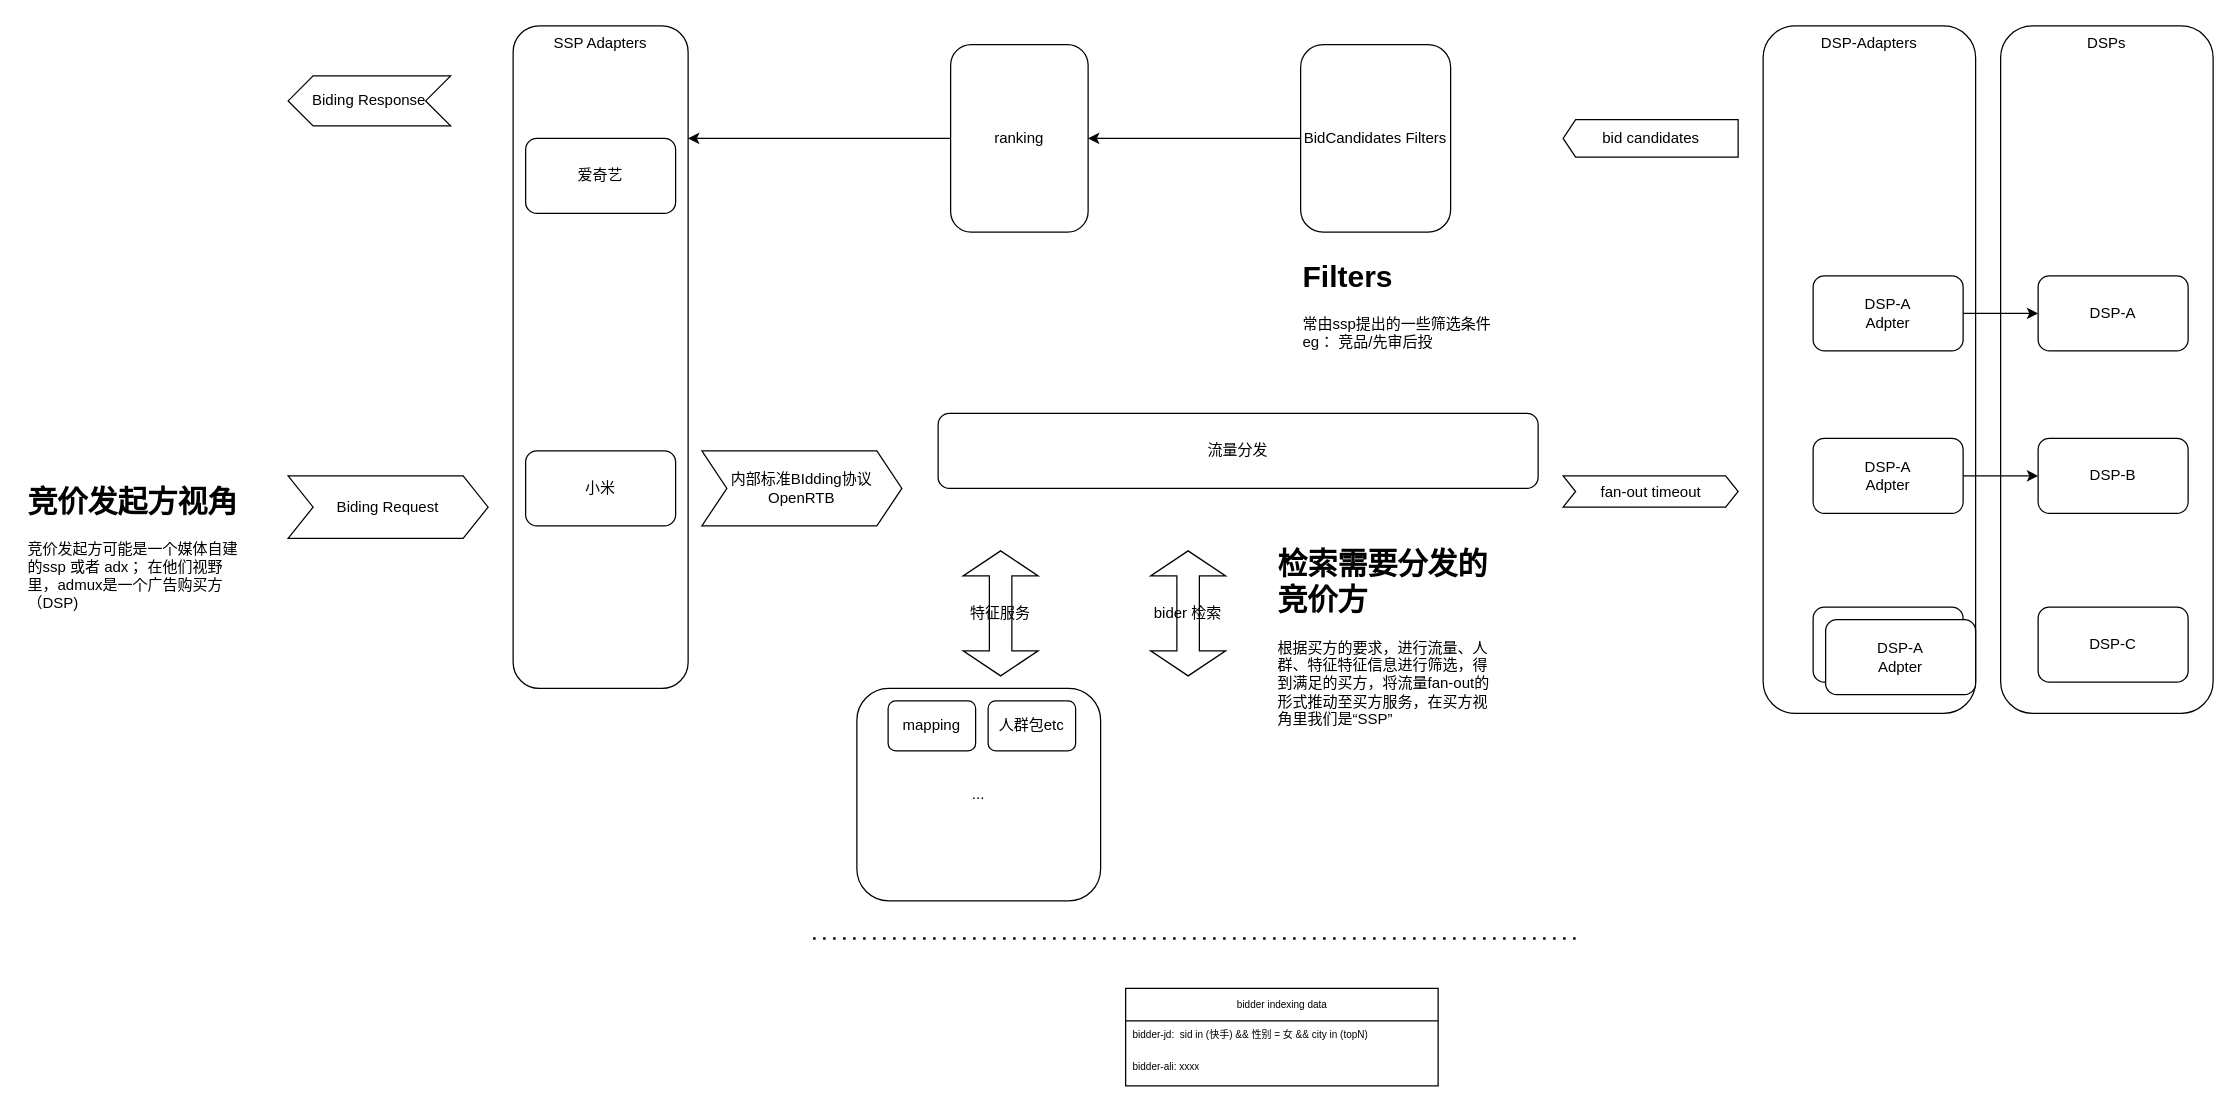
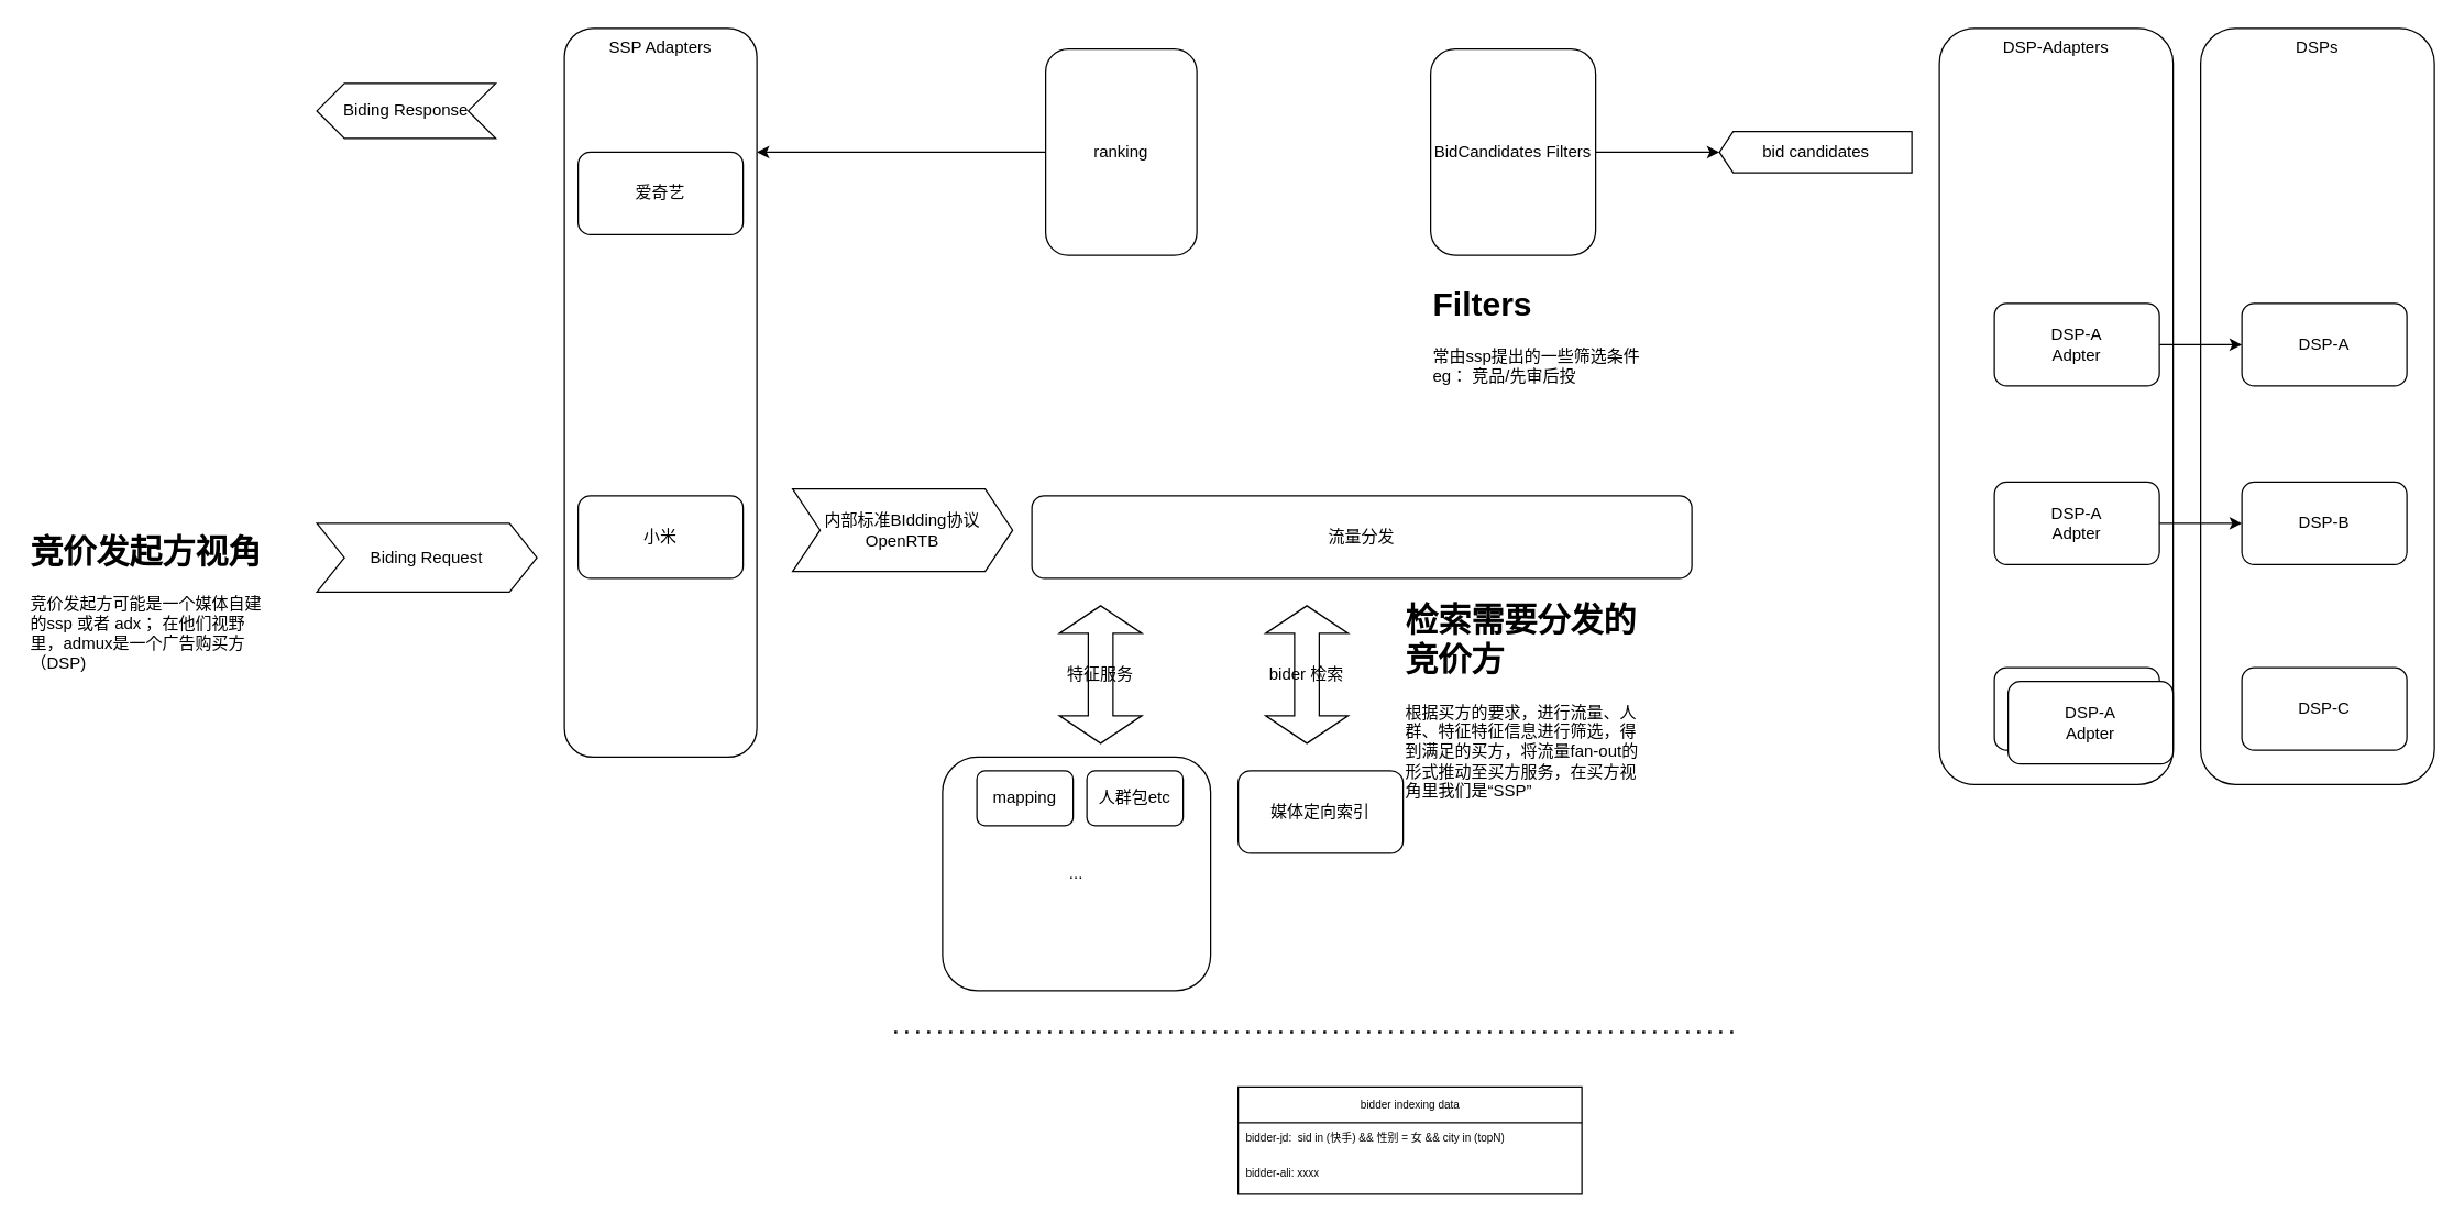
- <mxCell id="25" value="" style="edgeStyle=orthogonalEdgeStyle;rounded=0;orthogonalLoop=1;jettySize=auto;html=1;" edge="1" parent="1" source="26" target="36"><mxGeometry relative="1" as="geometry" /></mxCell>
+ <mxCell id="25" value="" style="edgeStyle=orthogonalEdgeStyle;rounded=0;orthogonalLoop=1;jettySize=auto;html=1;" edge="1" parent="1" source="26" target="34"><mxGeometry relative="1" as="geometry" /></mxCell>
- <mxCell id="9" value="流量分发" style="rounded=1;whiteSpace=wrap;html=1;" vertex="1" parent="1"><mxGeometry x="750" y="330" width="480" height="60" as="geometry" /></mxCell>
+ <mxCell id="9" value="流量分发" style="rounded=1;whiteSpace=wrap;html=1;" vertex="1" parent="1"><mxGeometry x="750" y="360" width="480" height="60" as="geometry" /></mxCell>
- <mxCell id="8" value="内部标准BIdding协议&lt;br&gt;OpenRTB" style="shape=step;perimeter=stepPerimeter;whiteSpace=wrap;html=1;fixedSize=1;" vertex="1" parent="1"><mxGeometry x="561" y="360" width="160" height="60" as="geometry" /></mxCell>
+ <mxCell id="8" value="内部标准BIdding协议&lt;br&gt;OpenRTB" style="shape=step;perimeter=stepPerimeter;whiteSpace=wrap;html=1;fixedSize=1;" vertex="1" parent="1"><mxGeometry x="576" y="355" width="160" height="60" as="geometry" /></mxCell>
- <mxCell id="27" value="fan-out timeout" style="html=1;shadow=0;dashed=0;align=center;verticalAlign=middle;shape=mxgraph.arrows2.arrow;dy=0;dx=10;notch=10;" vertex="1" parent="1"><mxGeometry x="1250" y="380" width="140" height="25" as="geometry" /></mxCell>
+ <mxCell id="12" value="媒体定向索引" style="rounded=1;whiteSpace=wrap;html=1;" vertex="1" parent="1"><mxGeometry x="900" y="560" width="120" height="60" as="geometry" /></mxCell>
